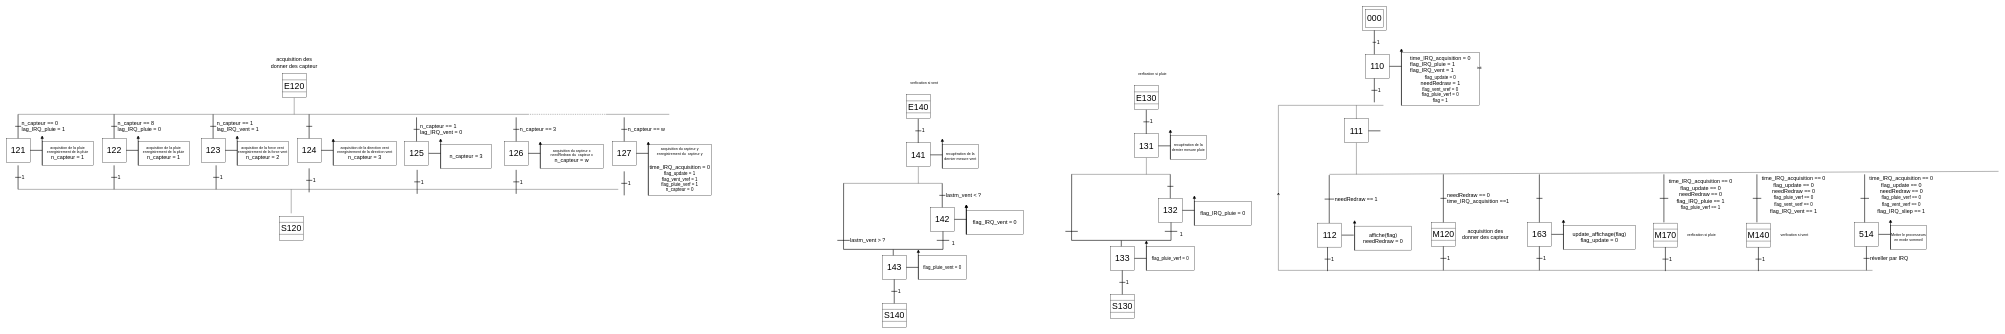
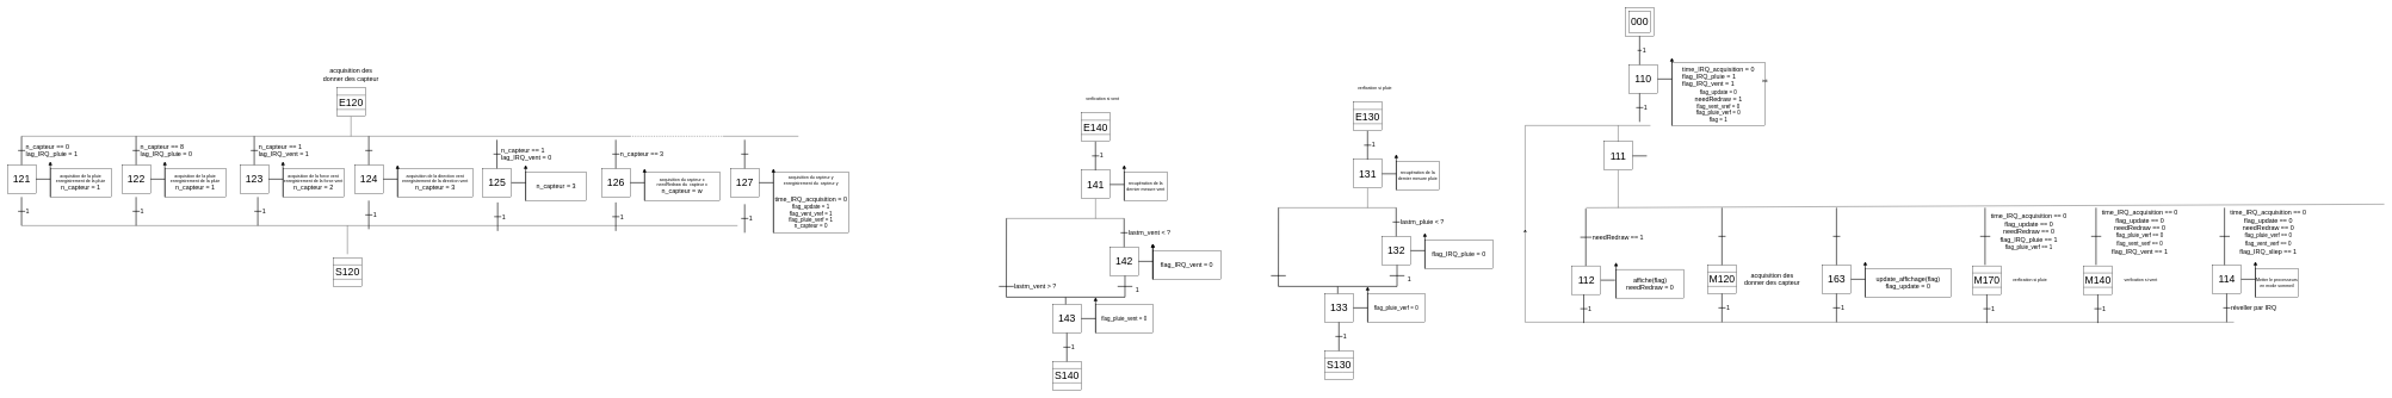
- <mxCell id="278" value="&lt;font style=&quot;font-size: 18px;&quot;&gt;n_capteur == w&lt;/font&gt;" style="text;html=1;align=left;verticalAlign=middle;whiteSpace=wrap;rounded=0;" parent="275" vertex="1"><mxGeometry x="20" y="20" width="210" height="40" as="geometry" /></mxCell>
+ <mxCell id="116" value="&lt;span style=&quot;font-size: 18px;&quot;&gt;lastm_pluie &amp;lt; ?&lt;/span&gt;" style="text;html=1;align=left;verticalAlign=middle;whiteSpace=wrap;rounded=0;" parent="113" vertex="1"><mxGeometry x="20" y="20" width="140" height="40" as="geometry" /></mxCell>
- <mxCell id="5" value="&lt;div&gt;&lt;span style=&quot;font-size: 18px; text-align: center;&quot;&gt;needRedraw == 0&lt;/span&gt;&lt;span style=&quot;font-size: 18px;&quot;&gt;&lt;br&gt;&lt;/span&gt;&lt;/div&gt;&lt;span style=&quot;font-size: 18px;&quot;&gt;time_IRQ_acquisition ==1&lt;/span&gt;" style="text;html=1;align=left;verticalAlign=middle;whiteSpace=wrap;rounded=0;" parent="2" vertex="1"><mxGeometry x="20" y="40" width="250" height="80" as="geometry" /></mxCell>
- <mxCell id="306" value="&lt;font style=&quot;font-size: 29px;&quot;&gt;514&lt;/font&gt;" style="text;html=1;align=center;verticalAlign=middle;whiteSpace=wrap;rounded=0;" parent="304" vertex="1"><mxGeometry width="80" height="80" as="geometry" /></mxCell>
+ <mxCell id="306" value="&lt;font style=&quot;font-size: 29px;&quot;&gt;114&lt;/font&gt;" style="text;html=1;align=center;verticalAlign=middle;whiteSpace=wrap;rounded=0;" parent="304" vertex="1"><mxGeometry width="80" height="80" as="geometry" /></mxCell>
